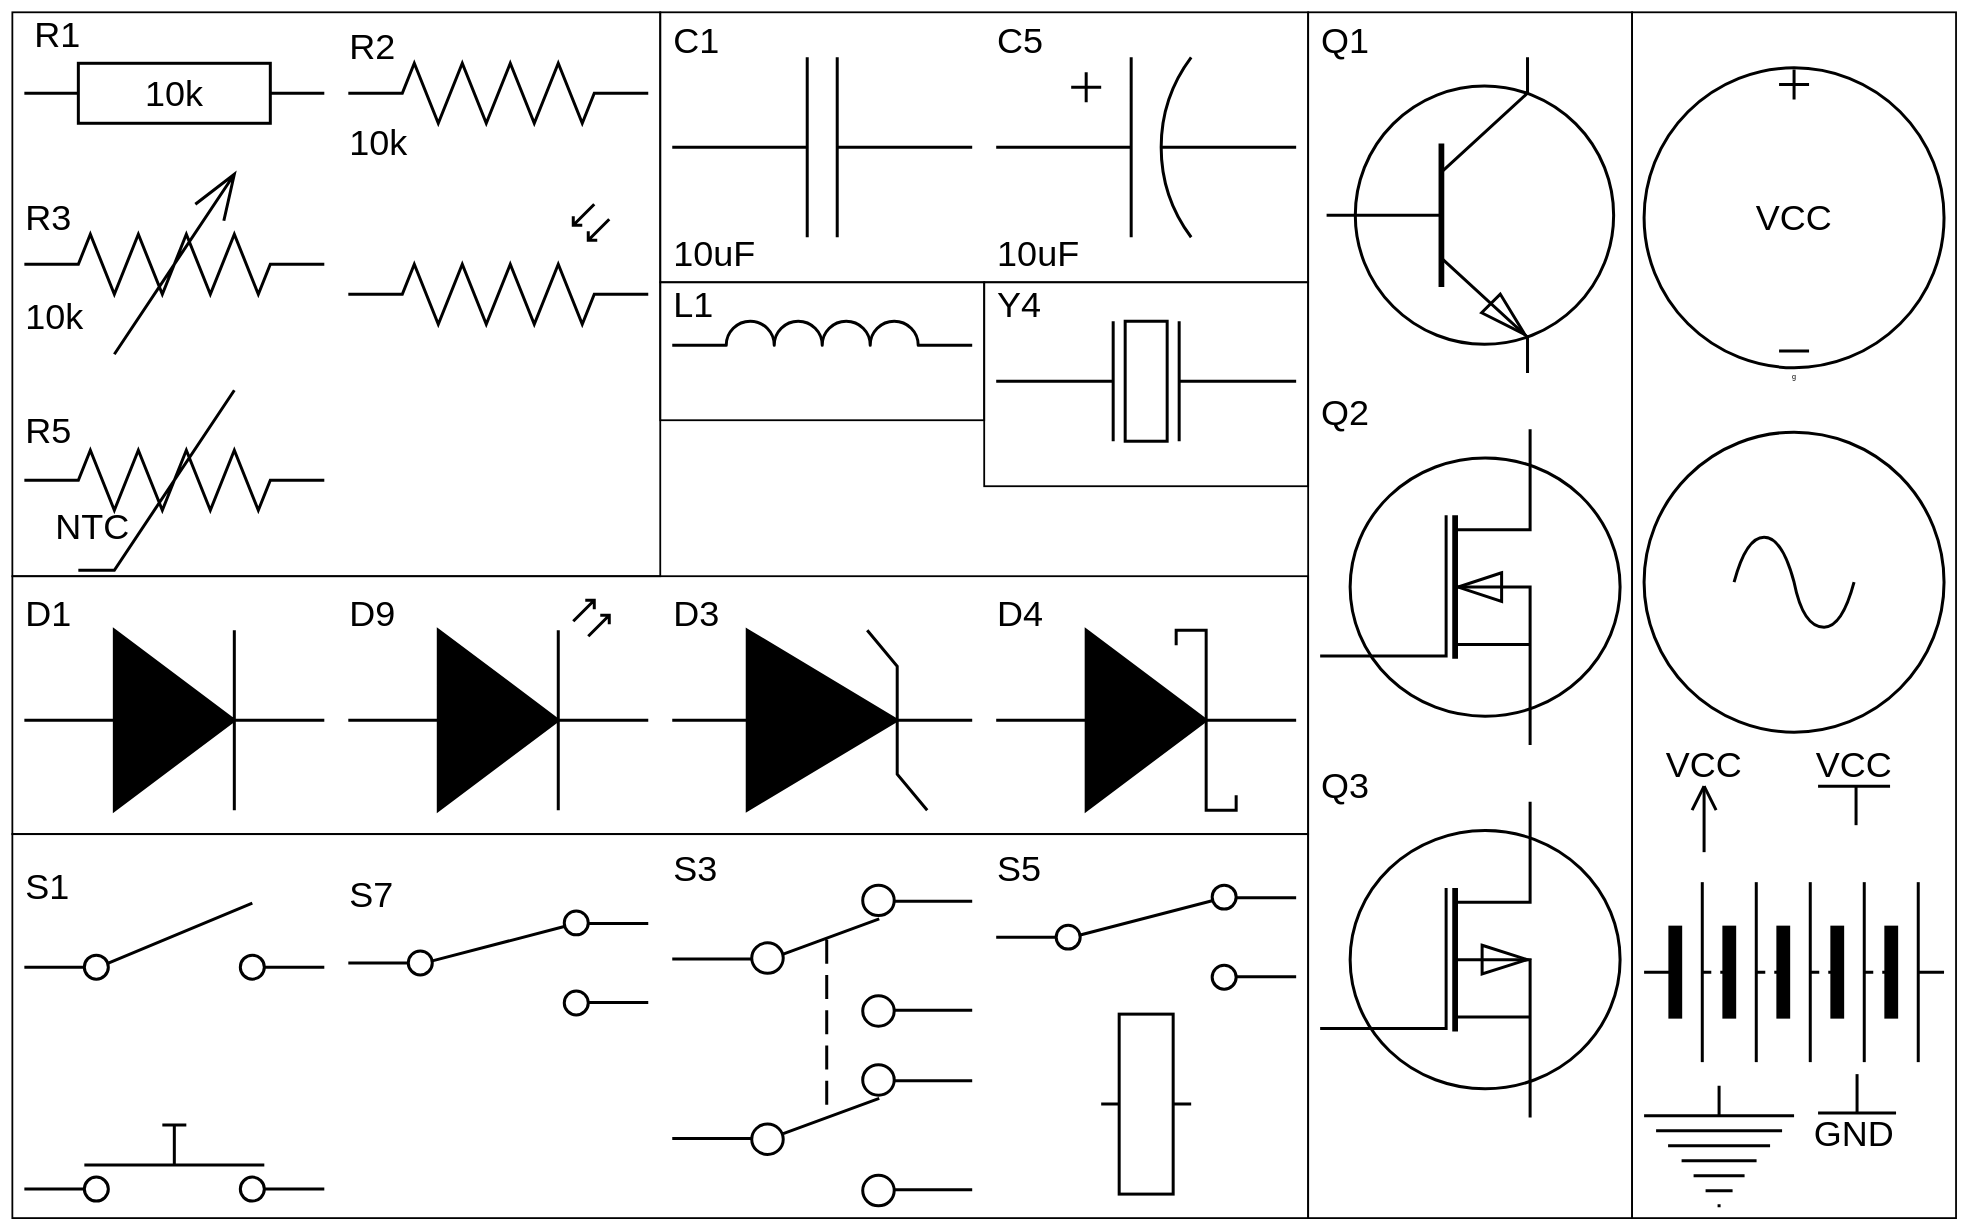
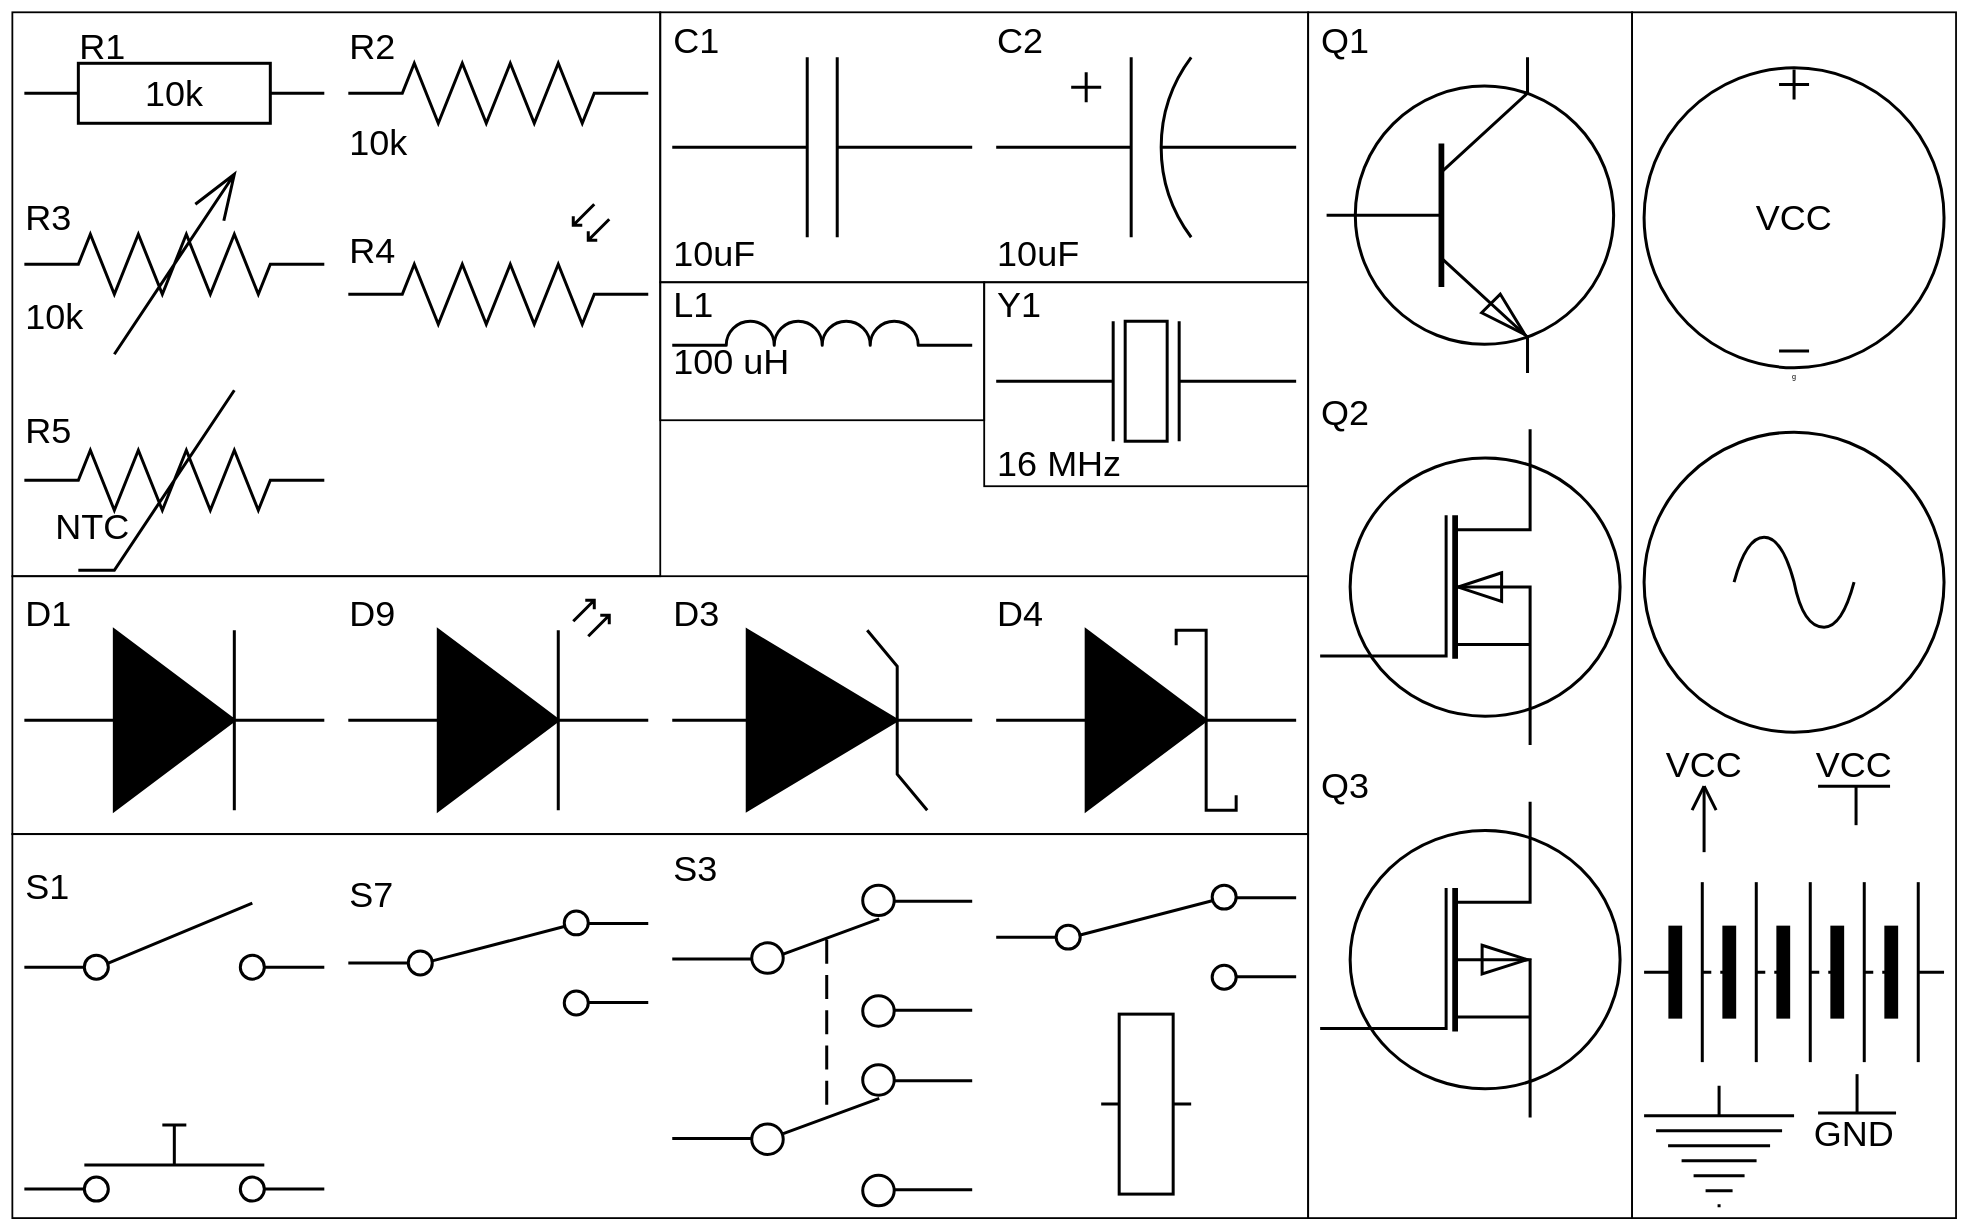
- <mxCell id="25" value="&lt;font style=&quot;font-size: 60px;&quot;&gt;R1&lt;/font&gt;" style="text;html=1;strokeColor=none;fillColor=none;align=left;verticalAlign=middle;whiteSpace=wrap;rounded=0;" parent="1" vertex="1"><mxGeometry x="55" y="30" width="320" height="55" as="geometry" /></mxCell>
+ <mxCell id="25" value="&lt;font style=&quot;font-size: 60px;&quot;&gt;R1&lt;/font&gt;" style="text;html=1;strokeColor=none;fillColor=none;align=left;verticalAlign=middle;whiteSpace=wrap;rounded=0;" parent="1" vertex="1"><mxGeometry x="130" y="50" width="320" height="55" as="geometry" /></mxCell>
- <mxCell id="41" value="&lt;font style=&quot;font-size: 60px;&quot;&gt;C5&lt;/font&gt;" style="text;html=1;strokeColor=none;fillColor=none;align=left;verticalAlign=middle;whiteSpace=wrap;rounded=0;" parent="39" vertex="1"><mxGeometry width="320" height="55" as="geometry" /></mxCell>
+ <mxCell id="41" value="&lt;font style=&quot;font-size: 60px;&quot;&gt;C2&lt;/font&gt;" style="text;html=1;strokeColor=none;fillColor=none;align=left;verticalAlign=middle;whiteSpace=wrap;rounded=0;" parent="39" vertex="1"><mxGeometry width="320" height="55" as="geometry" /></mxCell>
+ <mxCell id="30" value="&lt;font style=&quot;font-size: 60px;&quot;&gt;R4&lt;/font&gt;" style="text;html=1;strokeColor=none;fillColor=none;align=left;verticalAlign=middle;whiteSpace=wrap;rounded=0;" parent="1" vertex="1"><mxGeometry x="580" y="390" width="320" height="55" as="geometry" /></mxCell>
- <mxCell id="73" value="&lt;font style=&quot;font-size: 60px;&quot;&gt;Y4&lt;/font&gt;" style="text;html=1;strokeColor=none;fillColor=none;align=left;verticalAlign=middle;whiteSpace=wrap;rounded=0;" parent="71" vertex="1"><mxGeometry width="320" height="55" as="geometry" /></mxCell>
+ <mxCell id="73" value="&lt;font style=&quot;font-size: 60px;&quot;&gt;Y1&lt;/font&gt;" style="text;html=1;strokeColor=none;fillColor=none;align=left;verticalAlign=middle;whiteSpace=wrap;rounded=0;" parent="71" vertex="1"><mxGeometry width="320" height="55" as="geometry" /></mxCell>
+ <mxCell id="46" value="&lt;span style=&quot;font-size: 60px;&quot;&gt;100 uH&lt;/span&gt;" style="text;html=1;strokeColor=none;fillColor=none;align=left;verticalAlign=middle;whiteSpace=wrap;rounded=0;" parent="43" vertex="1"><mxGeometry y="95" width="320" height="55" as="geometry" /></mxCell>
+ <mxCell id="74" value="&lt;span style=&quot;font-size: 60px;&quot;&gt;16 MHz&lt;/span&gt;" style="text;html=1;strokeColor=none;fillColor=none;align=left;verticalAlign=middle;whiteSpace=wrap;rounded=0;" parent="71" vertex="1"><mxGeometry y="265" width="320" height="55" as="geometry" /></mxCell>
- <mxCell id="68" value="&lt;font style=&quot;font-size: 60px;&quot;&gt;S5&lt;/font&gt;" style="text;html=1;strokeColor=none;fillColor=none;align=left;verticalAlign=middle;whiteSpace=wrap;rounded=0;" parent="65" vertex="1"><mxGeometry width="320" height="55" as="geometry" /></mxCell>
